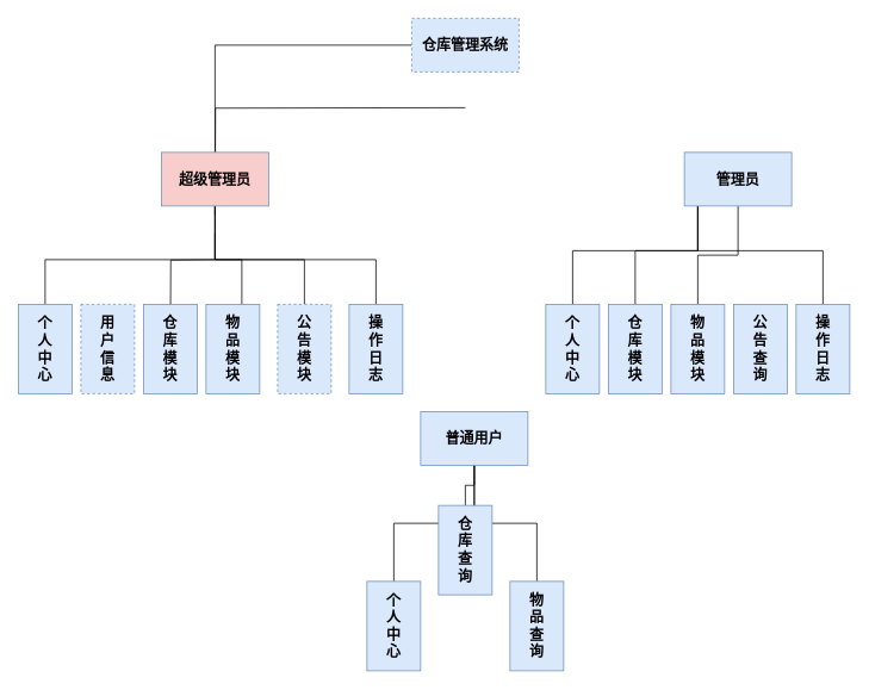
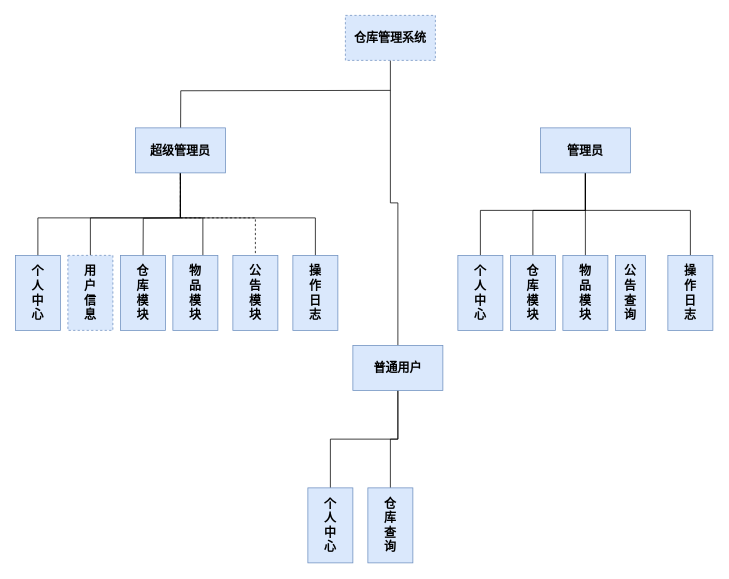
- <mxCell id="2" style="edgeStyle=orthogonalEdgeStyle;rounded=0;orthogonalLoop=1;jettySize=auto;html=1;endArrow=none;endFill=0;" edge="1" parent="1" source="4" target="11"><mxGeometry relative="1" as="geometry" /></mxCell>
+ <mxCell id="2" style="edgeStyle=orthogonalEdgeStyle;rounded=0;orthogonalLoop=1;jettySize=auto;html=1;endArrow=none;endFill=0;" edge="1" parent="1" source="4" target="20"><mxGeometry relative="1" as="geometry" /></mxCell>
- <mxCell id="11" value="&lt;span style=&quot;font-size: 16px;&quot;&gt;&lt;b&gt;超级管理员&lt;/b&gt;&lt;/span&gt;" style="rounded=0;whiteSpace=wrap;html=1;fillColor=#f8cecc;strokeColor=#6c8ebf;" vertex="1" parent="1"><mxGeometry x="180" y="170" width="120" height="60" as="geometry" /></mxCell>
+ <mxCell id="11" value="&lt;span style=&quot;font-size: 16px;&quot;&gt;&lt;b&gt;超级管理员&lt;/b&gt;&lt;/span&gt;" style="rounded=0;whiteSpace=wrap;html=1;fillColor=#dae8fc;strokeColor=#6c8ebf;" vertex="1" parent="1"><mxGeometry x="180" y="170" width="120" height="60" as="geometry" /></mxCell>
- <mxCell id="16" value="&lt;span style=&quot;font-size: 16px;&quot;&gt;&lt;b&gt;管理员&lt;/b&gt;&lt;/span&gt;" style="rounded=0;whiteSpace=wrap;html=1;fillColor=#dae8fc;strokeColor=#6c8ebf;" vertex="1" parent="1"><mxGeometry x="765" y="170" width="120" height="60" as="geometry" /></mxCell>
+ <mxCell id="16" value="&lt;span style=&quot;font-size: 16px;&quot;&gt;&lt;b&gt;管理员&lt;/b&gt;&lt;/span&gt;" style="rounded=0;whiteSpace=wrap;html=1;fillColor=#dae8fc;strokeColor=#6c8ebf;" vertex="1" parent="1"><mxGeometry x="720" y="170" width="120" height="60" as="geometry" /></mxCell>
+ <mxCell id="6" style="edgeStyle=orthogonalEdgeStyle;rounded=0;orthogonalLoop=1;jettySize=auto;html=1;endArrow=none;endFill=0;" edge="1" parent="1" source="11" target="22"><mxGeometry relative="1" as="geometry"><Array as="points"><mxPoint x="240" y="290" /><mxPoint x="120" y="290" /></Array></mxGeometry></mxCell>
- <mxCell id="9" style="edgeStyle=orthogonalEdgeStyle;rounded=0;orthogonalLoop=1;jettySize=auto;html=1;endArrow=none;endFill=0;" edge="1" parent="1" source="11" target="25"><mxGeometry relative="1" as="geometry"><Array as="points"><mxPoint x="240" y="290" /><mxPoint x="340" y="290" /></Array></mxGeometry></mxCell>
+ <mxCell id="9" style="edgeStyle=orthogonalEdgeStyle;rounded=0;orthogonalLoop=1;jettySize=auto;html=1;endArrow=none;endFill=0;dashed=1;" edge="1" parent="1" source="11" target="25"><mxGeometry relative="1" as="geometry"><Array as="points"><mxPoint x="240" y="290" /><mxPoint x="340" y="290" /></Array></mxGeometry></mxCell>
- <mxCell id="25" value="&lt;span style=&quot;font-size: 16px;&quot;&gt;&lt;b&gt;公&lt;/b&gt;&lt;/span&gt;&lt;div&gt;&lt;span style=&quot;font-size: 16px;&quot;&gt;&lt;b&gt;告&lt;/b&gt;&lt;/span&gt;&lt;/div&gt;&lt;div&gt;&lt;span style=&quot;font-size: 16px;&quot;&gt;&lt;b&gt;模&lt;/b&gt;&lt;/span&gt;&lt;/div&gt;&lt;div&gt;&lt;span style=&quot;font-size: 16px;&quot;&gt;&lt;b&gt;块&lt;/b&gt;&lt;/span&gt;&lt;/div&gt;" style="rounded=0;whiteSpace=wrap;html=1;fillColor=#dae8fc;strokeColor=#6c8ebf;dashed=1;" vertex="1" parent="1"><mxGeometry x="310" y="340" width="60" height="100" as="geometry" /></mxCell>
+ <mxCell id="25" value="&lt;span style=&quot;font-size: 16px;&quot;&gt;&lt;b&gt;公&lt;/b&gt;&lt;/span&gt;&lt;div&gt;&lt;span style=&quot;font-size: 16px;&quot;&gt;&lt;b&gt;告&lt;/b&gt;&lt;/span&gt;&lt;/div&gt;&lt;div&gt;&lt;span style=&quot;font-size: 16px;&quot;&gt;&lt;b&gt;模&lt;/b&gt;&lt;/span&gt;&lt;/div&gt;&lt;div&gt;&lt;span style=&quot;font-size: 16px;&quot;&gt;&lt;b&gt;块&lt;/b&gt;&lt;/span&gt;&lt;/div&gt;" style="rounded=0;whiteSpace=wrap;html=1;fillColor=#dae8fc;strokeColor=#6c8ebf;" vertex="1" parent="1"><mxGeometry x="310" y="340" width="60" height="100" as="geometry" /></mxCell>
- <mxCell id="33" value="&lt;span style=&quot;font-size: 16px;&quot;&gt;&lt;b&gt;公&lt;/b&gt;&lt;/span&gt;&lt;div&gt;&lt;span style=&quot;font-size: 16px;&quot;&gt;&lt;b&gt;告&lt;/b&gt;&lt;/span&gt;&lt;/div&gt;&lt;div&gt;&lt;span style=&quot;font-size: 16px;&quot;&gt;&lt;b&gt;查&lt;/b&gt;&lt;/span&gt;&lt;/div&gt;&lt;div&gt;&lt;span style=&quot;font-size: 16px;&quot;&gt;&lt;b&gt;询&lt;/b&gt;&lt;/span&gt;&lt;/div&gt;" style="rounded=0;whiteSpace=wrap;html=1;fillColor=#dae8fc;strokeColor=#6c8ebf;" vertex="1" parent="1"><mxGeometry x="820" y="340" width="60" height="100" as="geometry" /></mxCell>
+ <mxCell id="33" value="&lt;span style=&quot;font-size: 16px;&quot;&gt;&lt;b&gt;公&lt;/b&gt;&lt;/span&gt;&lt;div&gt;&lt;span style=&quot;font-size: 16px;&quot;&gt;&lt;b&gt;告&lt;/b&gt;&lt;/span&gt;&lt;/div&gt;&lt;div&gt;&lt;span style=&quot;font-size: 16px;&quot;&gt;&lt;b&gt;查&lt;/b&gt;&lt;/span&gt;&lt;/div&gt;&lt;div&gt;&lt;span style=&quot;font-size: 16px;&quot;&gt;&lt;b&gt;询&lt;/b&gt;&lt;/span&gt;&lt;/div&gt;" style="rounded=0;whiteSpace=wrap;html=1;fillColor=#dae8fc;strokeColor=#6c8ebf;" vertex="1" parent="1"><mxGeometry x="820" y="340" width="40" height="100" as="geometry" /></mxCell>
- <mxCell id="19" style="edgeStyle=orthogonalEdgeStyle;rounded=0;orthogonalLoop=1;jettySize=auto;html=1;entryX=0.5;entryY=0;entryDx=0;entryDy=0;endArrow=none;endFill=0;" edge="1" parent="1" source="20" target="29"><mxGeometry relative="1" as="geometry" /></mxCell>
- <mxCell id="28" value="&lt;span style=&quot;font-size: 16px;&quot;&gt;&lt;b&gt;仓&lt;/b&gt;&lt;/span&gt;&lt;div&gt;&lt;span style=&quot;font-size: 16px;&quot;&gt;&lt;b&gt;库&lt;/b&gt;&lt;/span&gt;&lt;/div&gt;&lt;div&gt;&lt;span style=&quot;font-size: 16px;&quot;&gt;&lt;b&gt;查&lt;/b&gt;&lt;/span&gt;&lt;/div&gt;&lt;div&gt;&lt;span style=&quot;font-size: 16px;&quot;&gt;&lt;b&gt;询&lt;/b&gt;&lt;/span&gt;&lt;/div&gt;" style="rounded=0;whiteSpace=wrap;html=1;fillColor=#dae8fc;strokeColor=#6c8ebf;" vertex="1" parent="1"><mxGeometry x="490" y="565" width="60" height="100" as="geometry" /></mxCell>
+ <mxCell id="28" value="&lt;span style=&quot;font-size: 16px;&quot;&gt;&lt;b&gt;仓&lt;/b&gt;&lt;/span&gt;&lt;div&gt;&lt;span style=&quot;font-size: 16px;&quot;&gt;&lt;b&gt;库&lt;/b&gt;&lt;/span&gt;&lt;/div&gt;&lt;div&gt;&lt;span style=&quot;font-size: 16px;&quot;&gt;&lt;b&gt;查&lt;/b&gt;&lt;/span&gt;&lt;/div&gt;&lt;div&gt;&lt;span style=&quot;font-size: 16px;&quot;&gt;&lt;b&gt;询&lt;/b&gt;&lt;/span&gt;&lt;/div&gt;" style="rounded=0;whiteSpace=wrap;html=1;fillColor=#dae8fc;strokeColor=#6c8ebf;" vertex="1" parent="1"><mxGeometry x="490" y="650" width="60" height="100" as="geometry" /></mxCell>
- <mxCell id="29" value="&lt;span style=&quot;font-size: 16px;&quot;&gt;&lt;b&gt;物&lt;/b&gt;&lt;/span&gt;&lt;br&gt;&lt;div&gt;&lt;span style=&quot;font-size: 16px;&quot;&gt;&lt;b&gt;品&lt;/b&gt;&lt;/span&gt;&lt;/div&gt;&lt;div&gt;&lt;span style=&quot;font-size: 16px;&quot;&gt;&lt;b&gt;查&lt;/b&gt;&lt;/span&gt;&lt;/div&gt;&lt;div&gt;&lt;span style=&quot;font-size: 16px;&quot;&gt;&lt;b&gt;询&lt;/b&gt;&lt;/span&gt;&lt;/div&gt;" style="rounded=0;whiteSpace=wrap;html=1;fillColor=#dae8fc;strokeColor=#6c8ebf;" vertex="1" parent="1"><mxGeometry x="570" y="650" width="60" height="100" as="geometry" /></mxCell>
